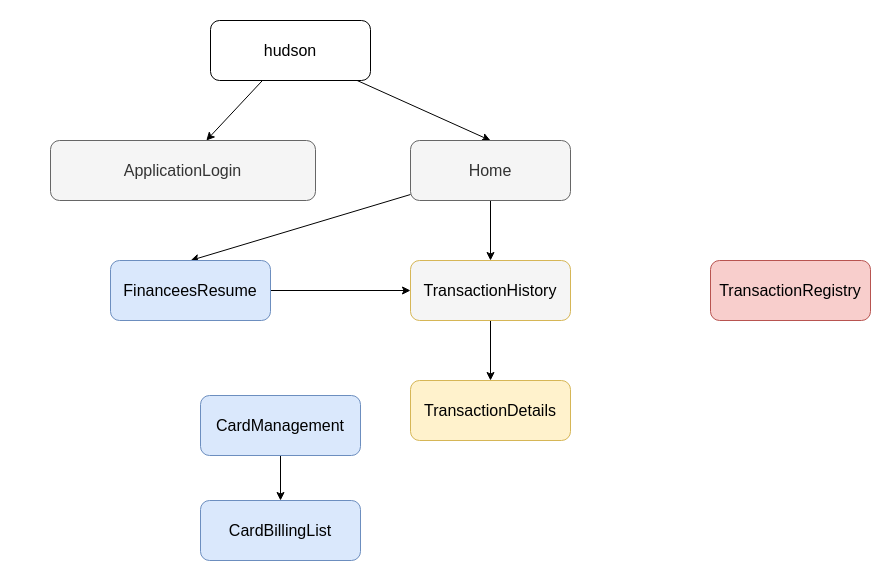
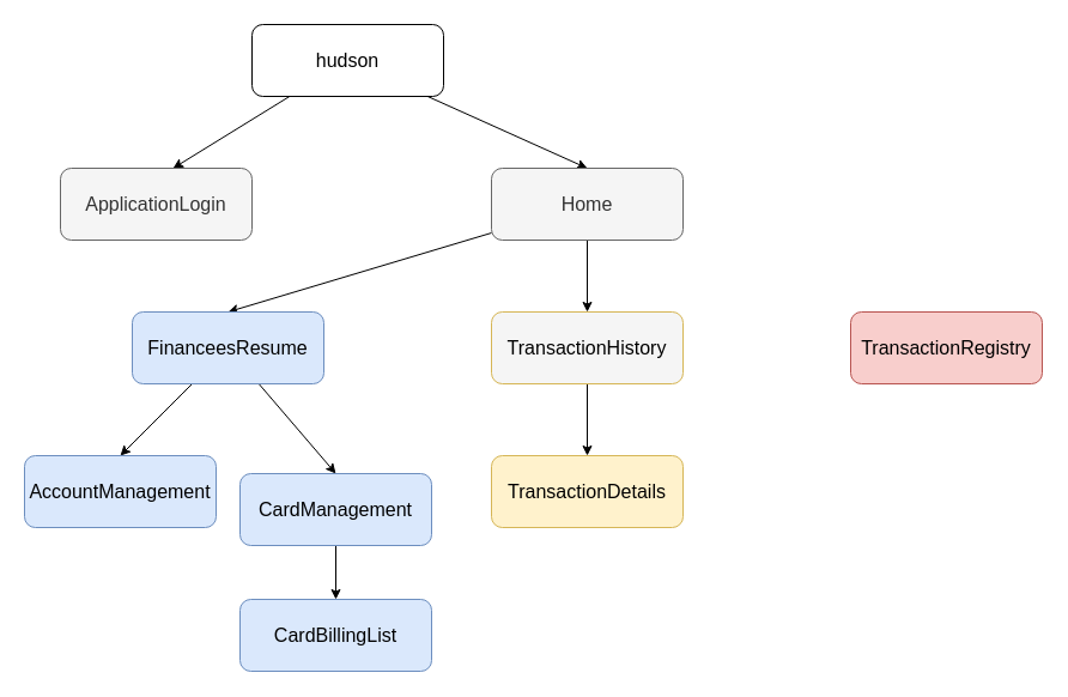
- <mxCell id="5" value="ApplicationLogin" style="rounded=1;whiteSpace=wrap;html=1;fontFamily=Helvetica;fontSize=16;fillColor=#f5f5f5;strokeColor=#666666;fontColor=#333333;" vertex="1" parent="1"><mxGeometry x="50" y="140" width="265" height="60" as="geometry" /></mxCell>
+ <mxCell id="5" value="ApplicationLogin" style="rounded=1;whiteSpace=wrap;html=1;fontFamily=Helvetica;fontSize=16;fillColor=#f5f5f5;strokeColor=#666666;fontColor=#333333;" vertex="1" parent="1"><mxGeometry x="50" y="140" width="160" height="60" as="geometry" /></mxCell>
- <mxCell id="10" style="rounded=0;orthogonalLoop=1;jettySize=auto;html=1;" edge="1" parent="1" source="11" target="13"><mxGeometry relative="1" as="geometry" /></mxCell>
+ <mxCell id="10" style="rounded=0;orthogonalLoop=1;jettySize=auto;html=1;entryX=0.5;entryY=0;entryDx=0;entryDy=0;" edge="1" parent="1" source="11" target="17"><mxGeometry relative="1" as="geometry" /></mxCell>
+ <mxCell id="9" style="rounded=0;orthogonalLoop=1;jettySize=auto;html=1;entryX=0.5;entryY=0;entryDx=0;entryDy=0;" edge="1" parent="1" source="11" target="15"><mxGeometry relative="1" as="geometry" /></mxCell>
+ <mxCell id="15" value="AccountManagement" style="rounded=1;whiteSpace=wrap;html=1;fontFamily=Helvetica;fontSize=16;fillColor=#dae8fc;strokeColor=#6c8ebf;" vertex="1" parent="1"><mxGeometry x="20" y="380" width="160" height="60" as="geometry" /></mxCell>
